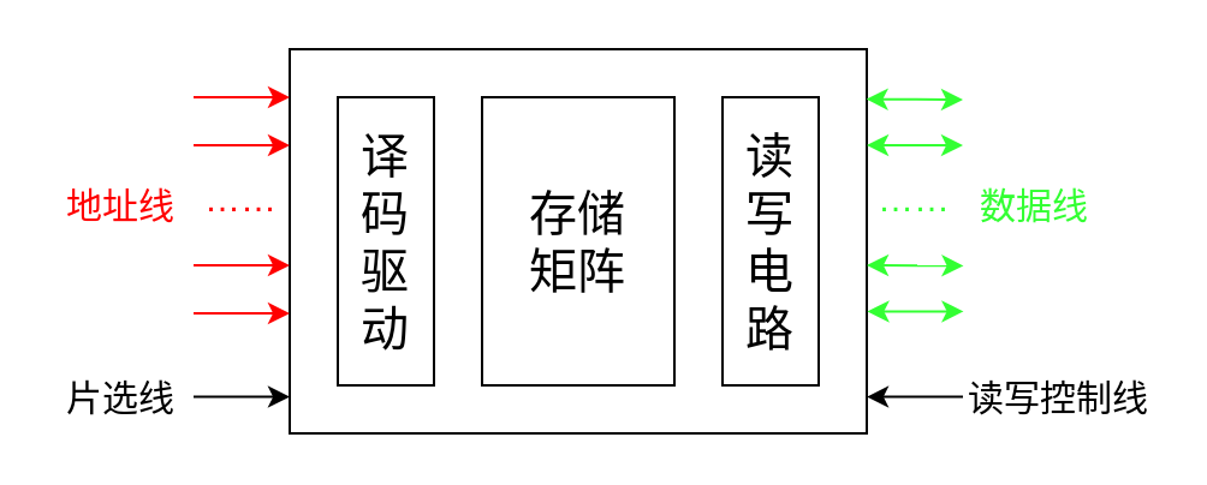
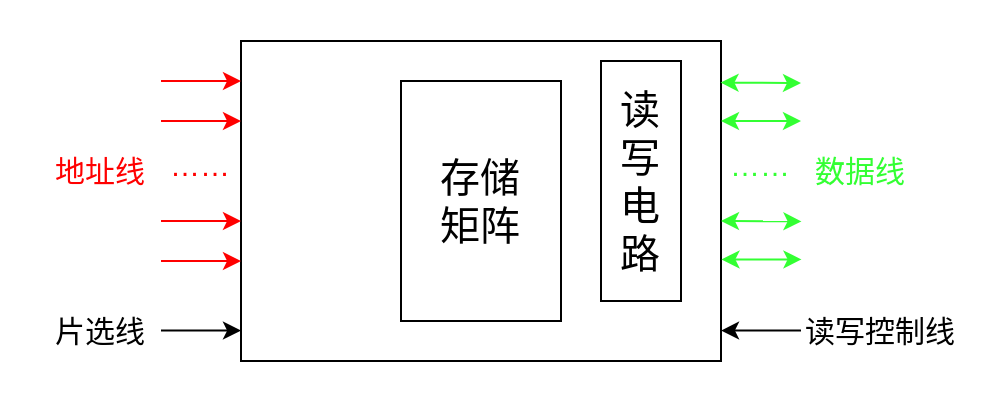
- <mxCell id="3" value="&lt;font style=&quot;font-size: 20px;&quot;&gt;译码驱动&lt;/font&gt;" style="rounded=0;whiteSpace=wrap;html=1;fillColor=none;" parent="1" vertex="1"><mxGeometry x="140" y="40" width="40" height="120" as="geometry" /></mxCell>
- <mxCell id="5" value="&lt;font style=&quot;font-size: 20px;&quot;&gt;读写电路&lt;/font&gt;" style="rounded=0;whiteSpace=wrap;html=1;fillColor=none;" parent="1" vertex="1"><mxGeometry x="300" y="40" width="40" height="120" as="geometry" /></mxCell>
+ <mxCell id="5" value="&lt;font style=&quot;font-size: 20px;&quot;&gt;读写电路&lt;/font&gt;" style="rounded=0;whiteSpace=wrap;html=1;fillColor=none;" parent="1" vertex="1"><mxGeometry x="300" y="30" width="40" height="120" as="geometry" /></mxCell>
